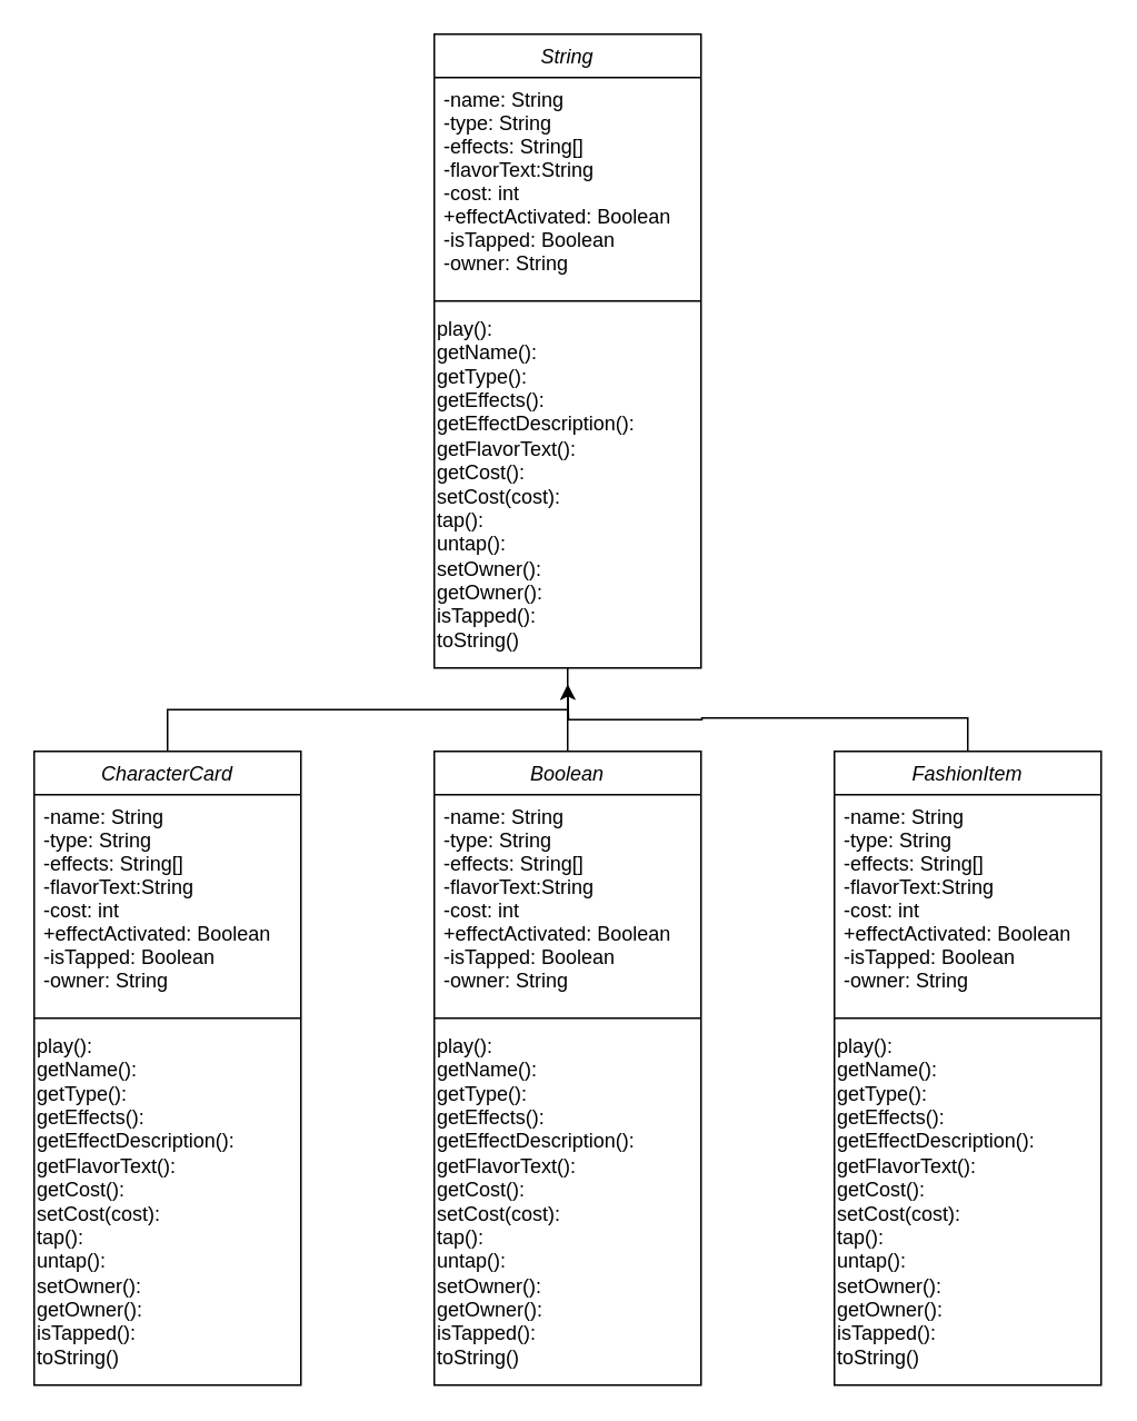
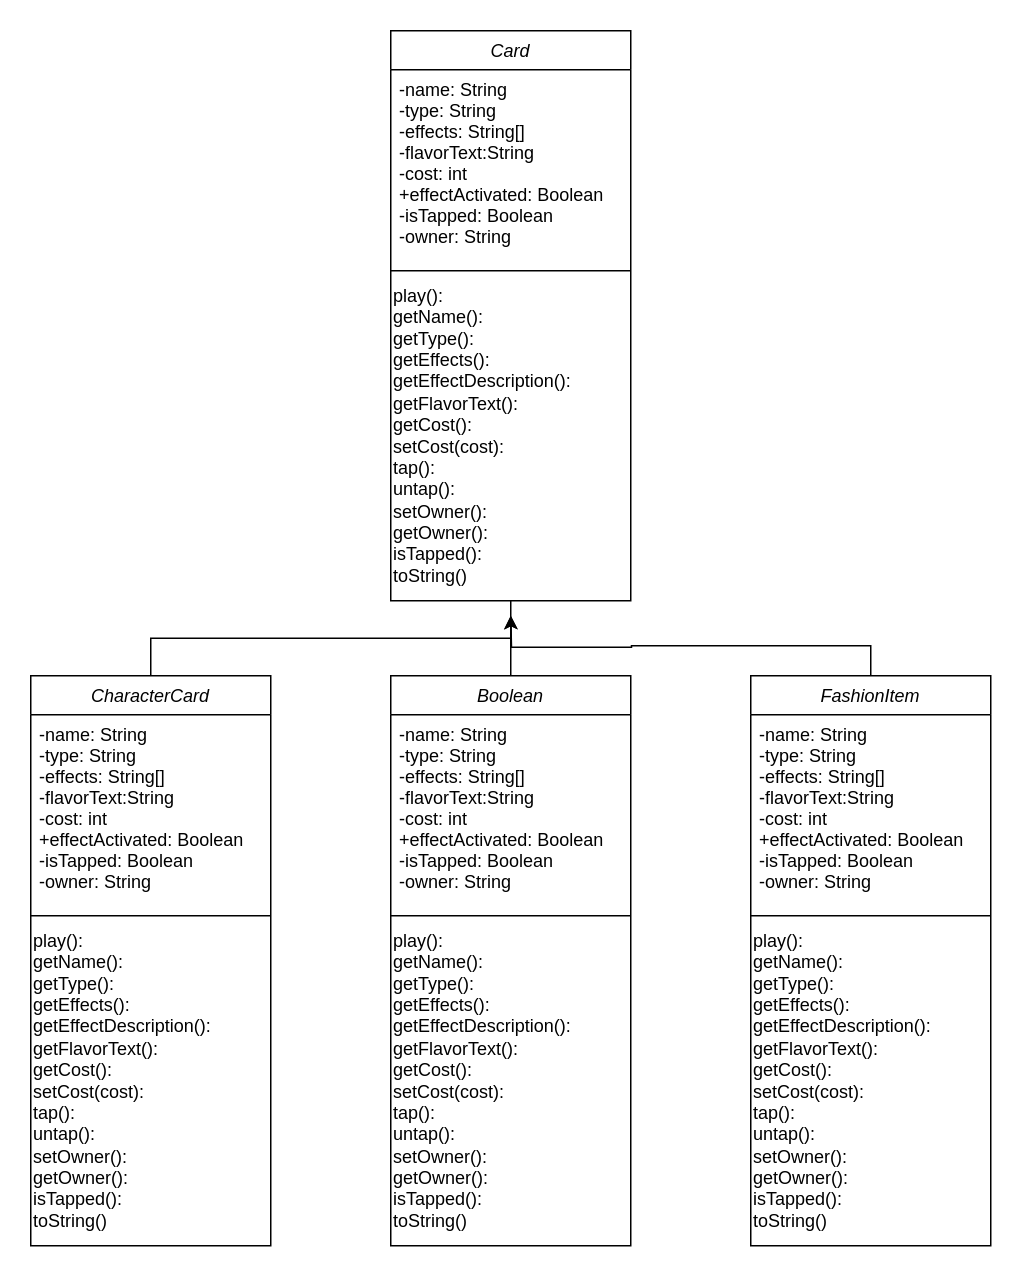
- <mxCell id="2" value="String" style="swimlane;fontStyle=2;align=center;verticalAlign=top;childLayout=stackLayout;horizontal=1;startSize=26;horizontalStack=0;resizeParent=1;resizeLast=0;collapsible=1;marginBottom=0;rounded=0;shadow=0;strokeWidth=1;" parent="1" vertex="1"><mxGeometry x="260" y="20" width="160" height="380" as="geometry"><mxRectangle x="230" y="140" width="160" height="26" as="alternateBounds" /></mxGeometry></mxCell>
+ <mxCell id="2" value="Card" style="swimlane;fontStyle=2;align=center;verticalAlign=top;childLayout=stackLayout;horizontal=1;startSize=26;horizontalStack=0;resizeParent=1;resizeLast=0;collapsible=1;marginBottom=0;rounded=0;shadow=0;strokeWidth=1;" parent="1" vertex="1"><mxGeometry x="260" y="20" width="160" height="380" as="geometry"><mxRectangle x="230" y="140" width="160" height="26" as="alternateBounds" /></mxGeometry></mxCell>
